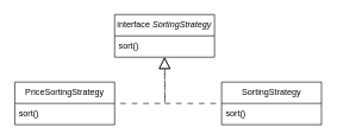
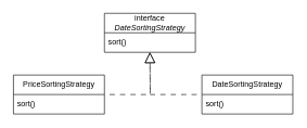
- <mxCell id="2" value="interface &lt;i&gt;SortingStrategy&lt;/i&gt;" style="swimlane;fontStyle=0;childLayout=stackLayout;horizontal=1;startSize=30;horizontalStack=0;resizeParent=1;resizeParentMax=0;resizeLast=0;collapsible=1;marginBottom=0;whiteSpace=wrap;html=1;" vertex="1" parent="1"><mxGeometry x="160" y="20" width="140" height="60" as="geometry" /></mxCell>
+ <mxCell id="2" value="interface &lt;i&gt;DateSortingStrategy&lt;/i&gt;" style="swimlane;fontStyle=0;childLayout=stackLayout;horizontal=1;startSize=30;horizontalStack=0;resizeParent=1;resizeParentMax=0;resizeLast=0;collapsible=1;marginBottom=0;whiteSpace=wrap;html=1;" vertex="1" parent="1"><mxGeometry x="160" y="20" width="140" height="60" as="geometry" /></mxCell>
- <mxCell id="5" value="SortingStrategy" style="swimlane;fontStyle=0;childLayout=stackLayout;horizontal=1;startSize=30;horizontalStack=0;resizeParent=1;resizeParentMax=0;resizeLast=0;collapsible=1;marginBottom=0;whiteSpace=wrap;html=1;" vertex="1" parent="1"><mxGeometry x="310" y="115" width="140" height="60" as="geometry" /></mxCell>
+ <mxCell id="5" value="DateSortingStrategy" style="swimlane;fontStyle=0;childLayout=stackLayout;horizontal=1;startSize=30;horizontalStack=0;resizeParent=1;resizeParentMax=0;resizeLast=0;collapsible=1;marginBottom=0;whiteSpace=wrap;html=1;" vertex="1" parent="1"><mxGeometry x="310" y="115" width="140" height="60" as="geometry" /></mxCell>
